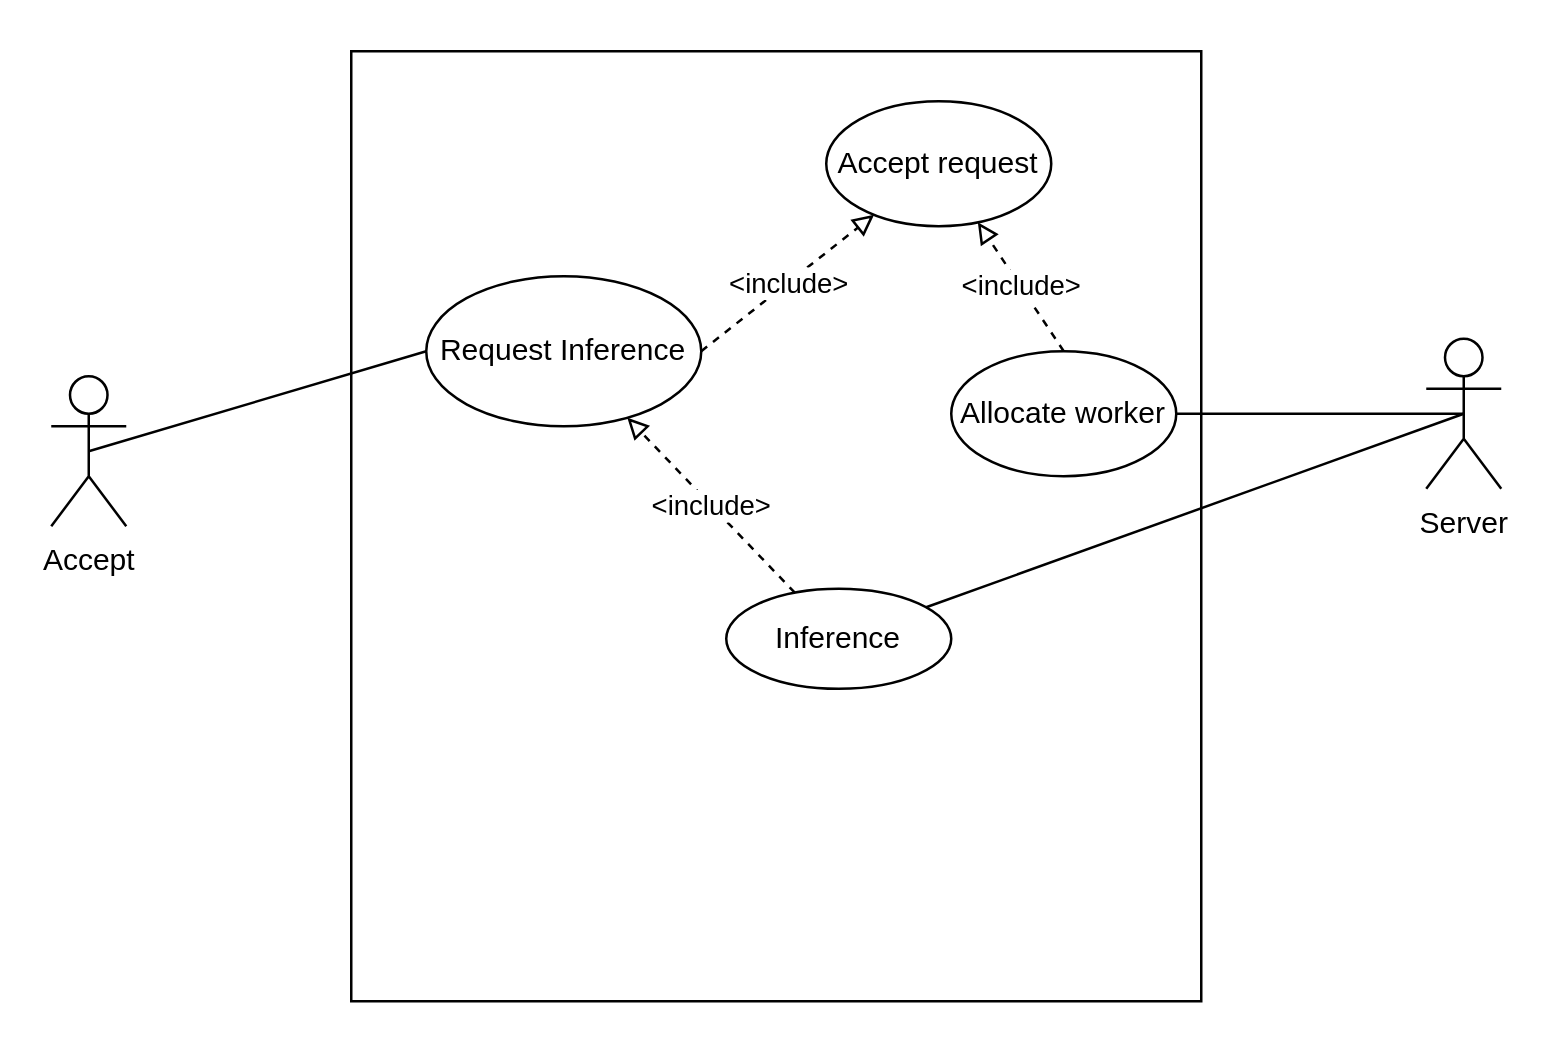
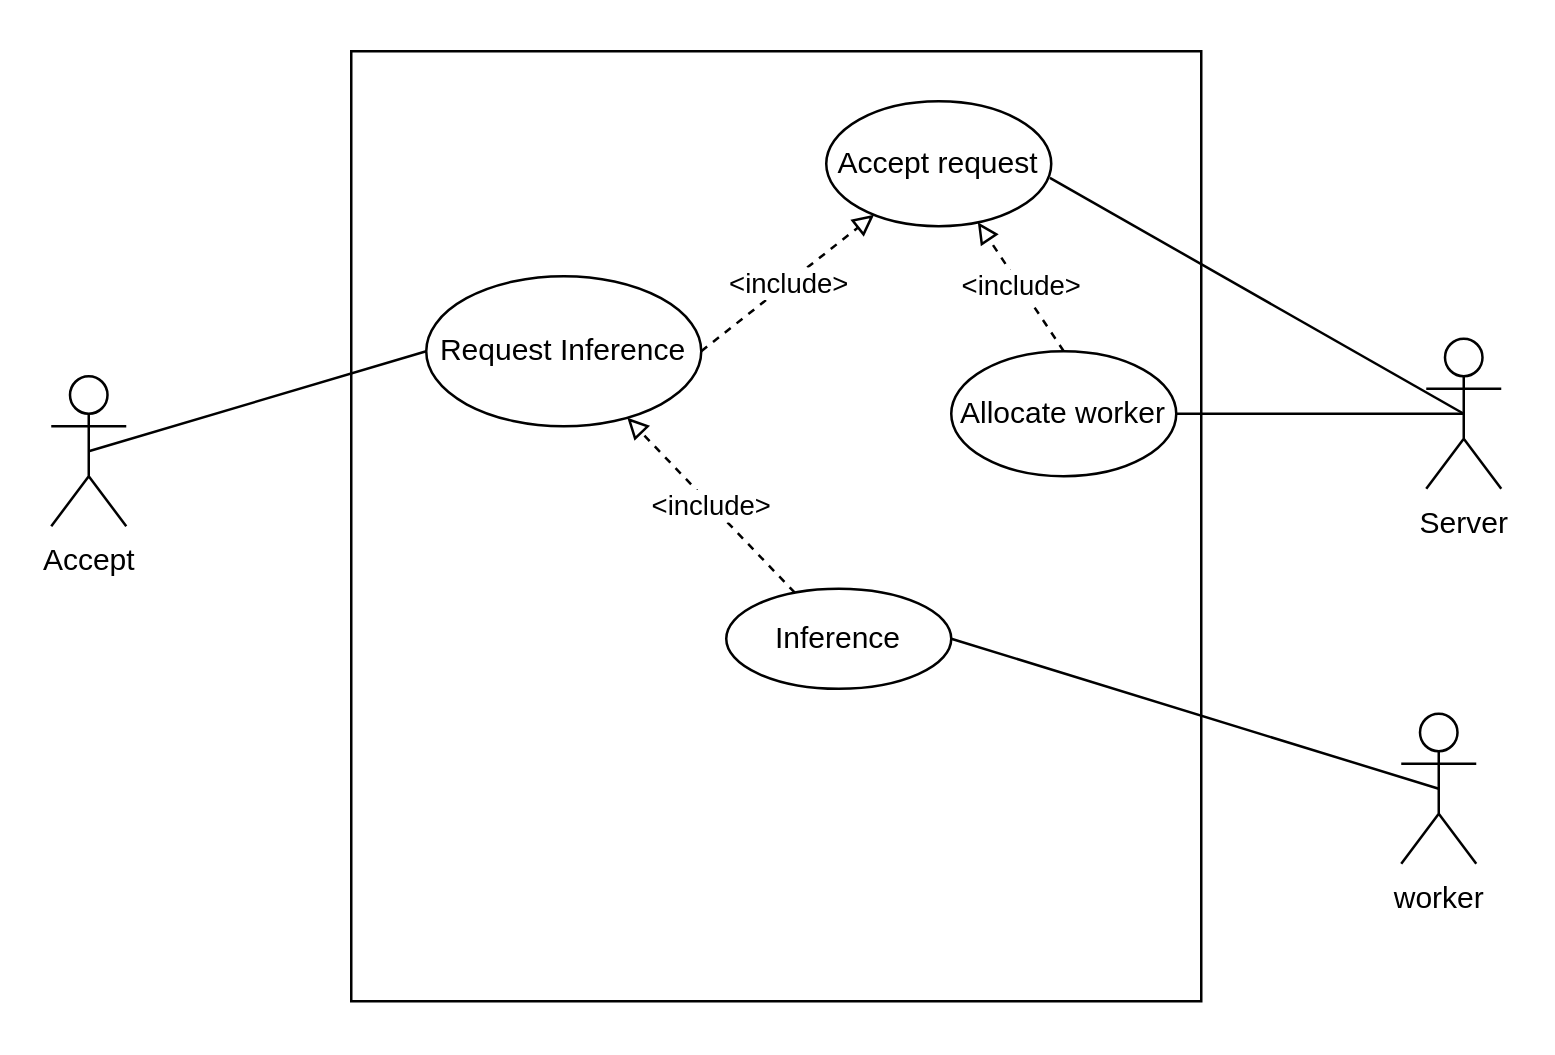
- <mxCell id="16" style="edgeStyle=none;rounded=0;orthogonalLoop=1;jettySize=auto;html=1;exitX=0.5;exitY=0.5;exitDx=0;exitDy=0;exitPerimeter=0;endArrow=none;endFill=0;" parent="1" source="5" target="9" edge="1"><mxGeometry relative="1" as="geometry"><mxPoint x="595" y="175" as="sourcePoint" /><mxPoint x="480" y="175" as="targetPoint" /></mxGeometry></mxCell>
+ <mxCell id="16" style="edgeStyle=none;rounded=0;orthogonalLoop=1;jettySize=auto;html=1;exitX=0.5;exitY=0.5;exitDx=0;exitDy=0;exitPerimeter=0;endArrow=none;endFill=0;entryX=0.994;entryY=0.613;entryDx=0;entryDy=0;entryPerimeter=0;" parent="1" source="5" target="15" edge="1"><mxGeometry relative="1" as="geometry"><mxPoint x="595" y="175" as="sourcePoint" /><mxPoint x="480" y="175" as="targetPoint" /></mxGeometry></mxCell>
+ <mxCell id="14" style="edgeStyle=none;rounded=0;orthogonalLoop=1;jettySize=auto;html=1;exitX=0.5;exitY=0.5;exitDx=0;exitDy=0;exitPerimeter=0;endArrow=none;endFill=0;entryX=1;entryY=0.5;entryDx=0;entryDy=0;" parent="1" source="13" target="9" edge="1"><mxGeometry relative="1" as="geometry"><mxPoint x="555" y="230" as="sourcePoint" /><mxPoint x="370" y="320" as="targetPoint" /></mxGeometry></mxCell>
+ <mxCell id="13" value="worker" style="shape=umlActor;verticalLabelPosition=bottom;verticalAlign=top;html=1;" parent="1" vertex="1"><mxGeometry x="560" y="285" width="30" height="60" as="geometry" /></mxCell>
